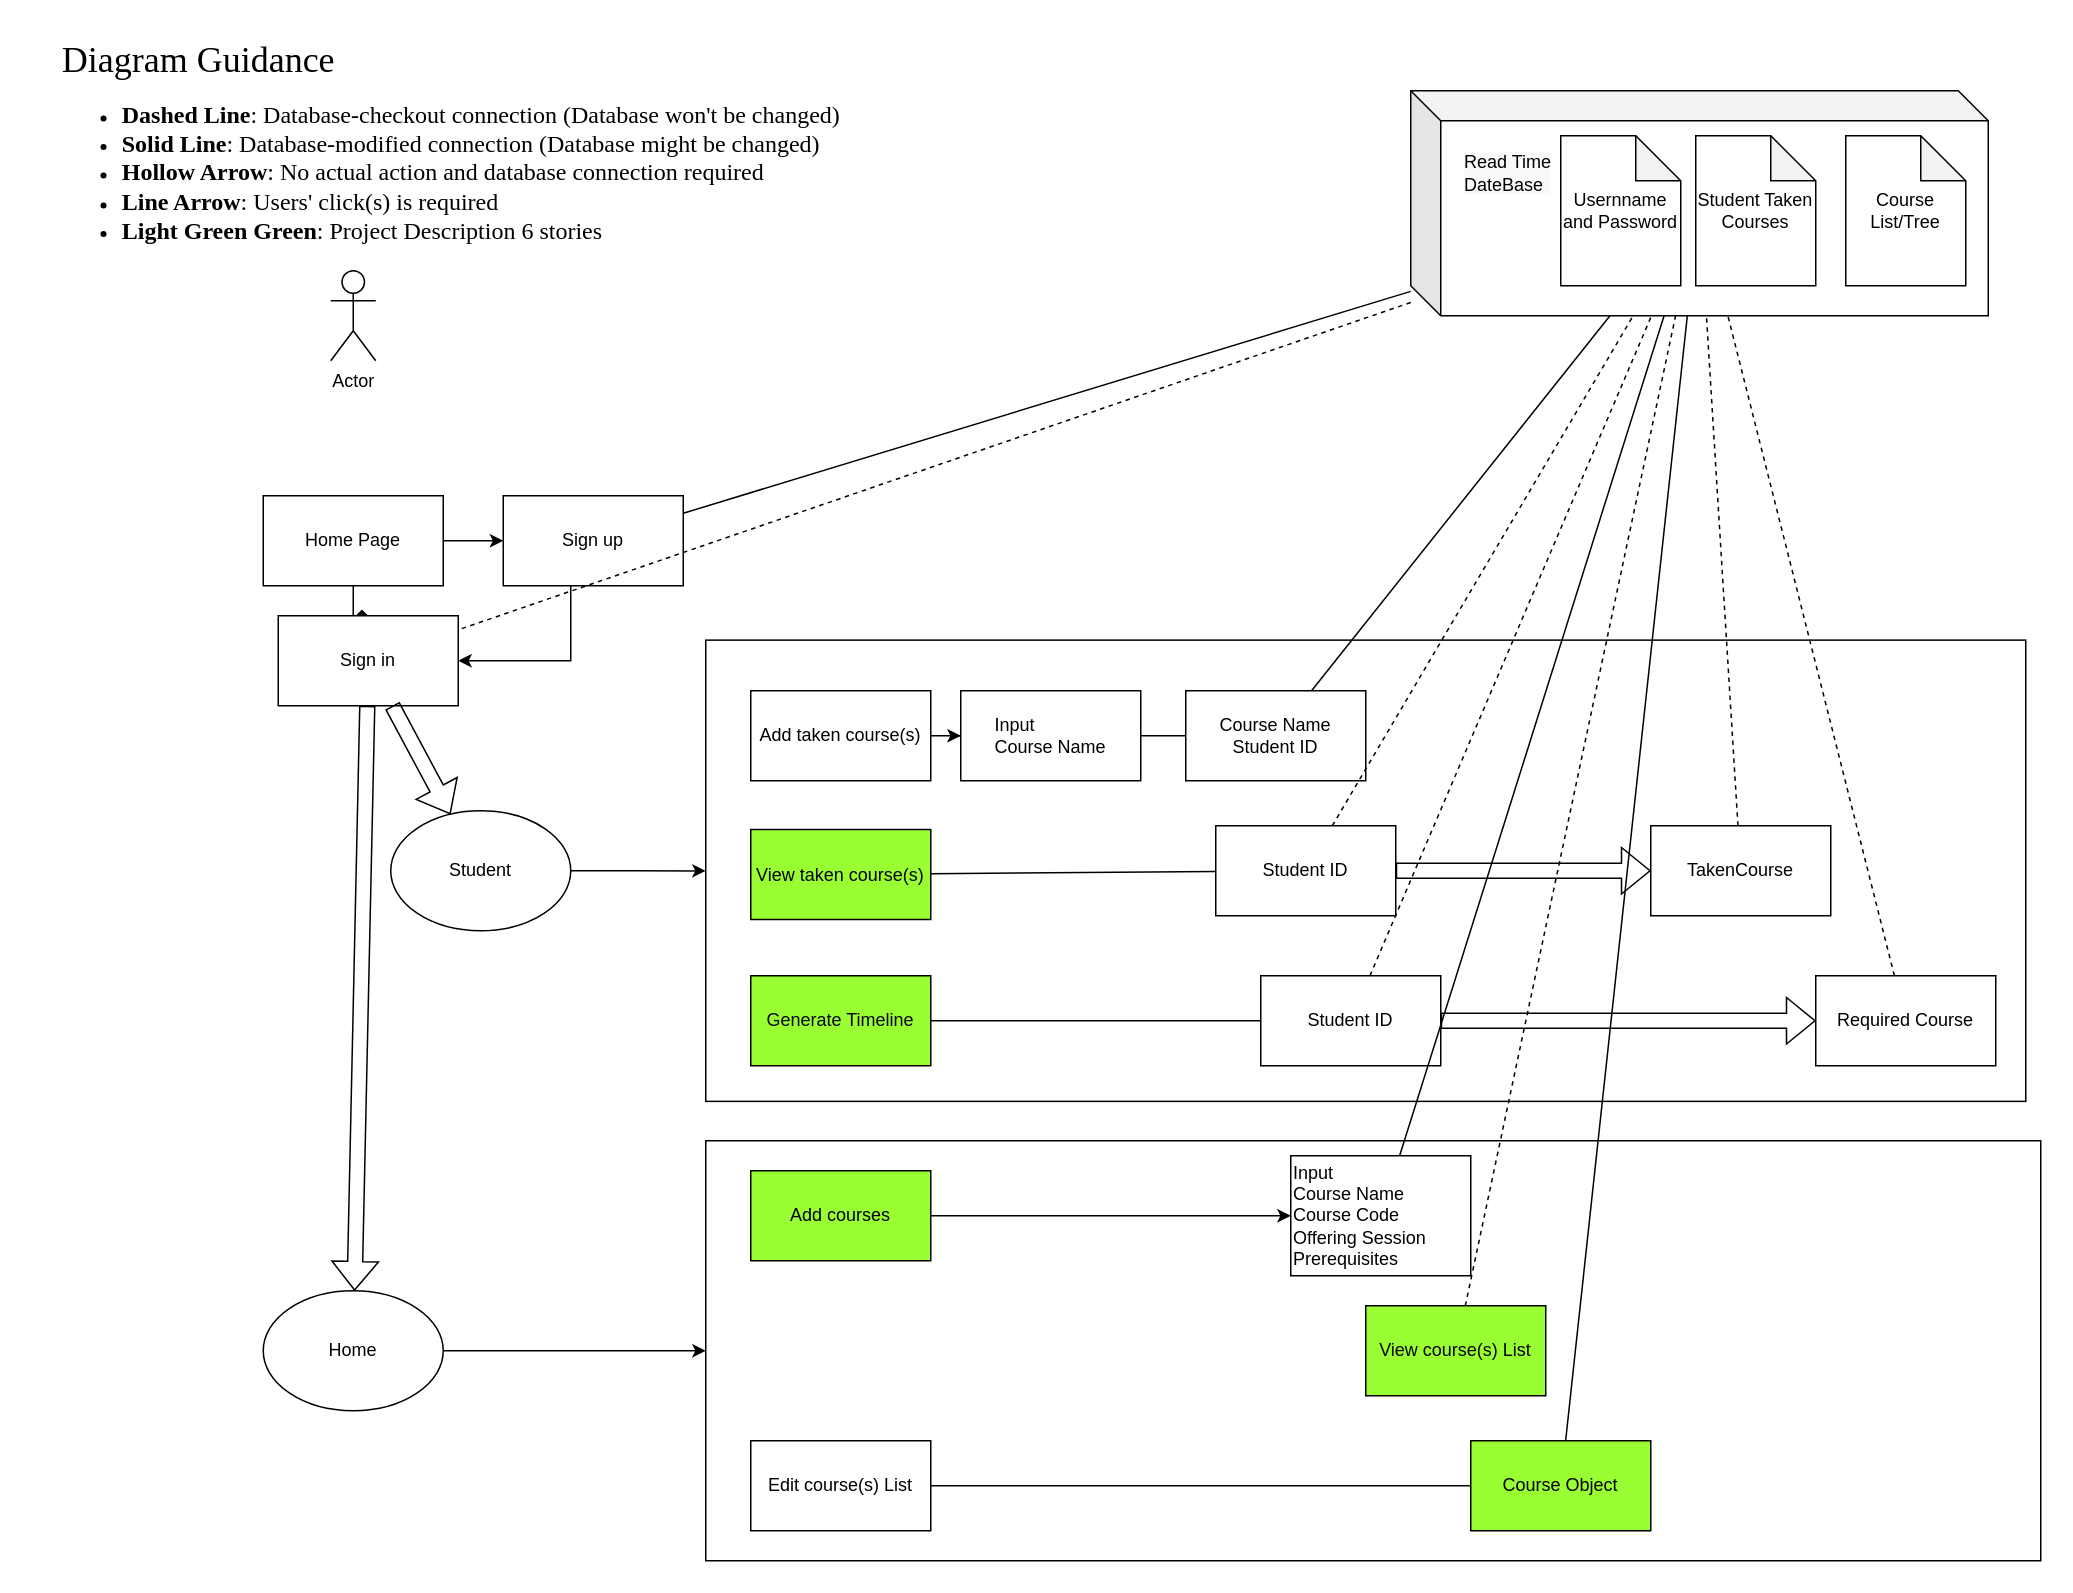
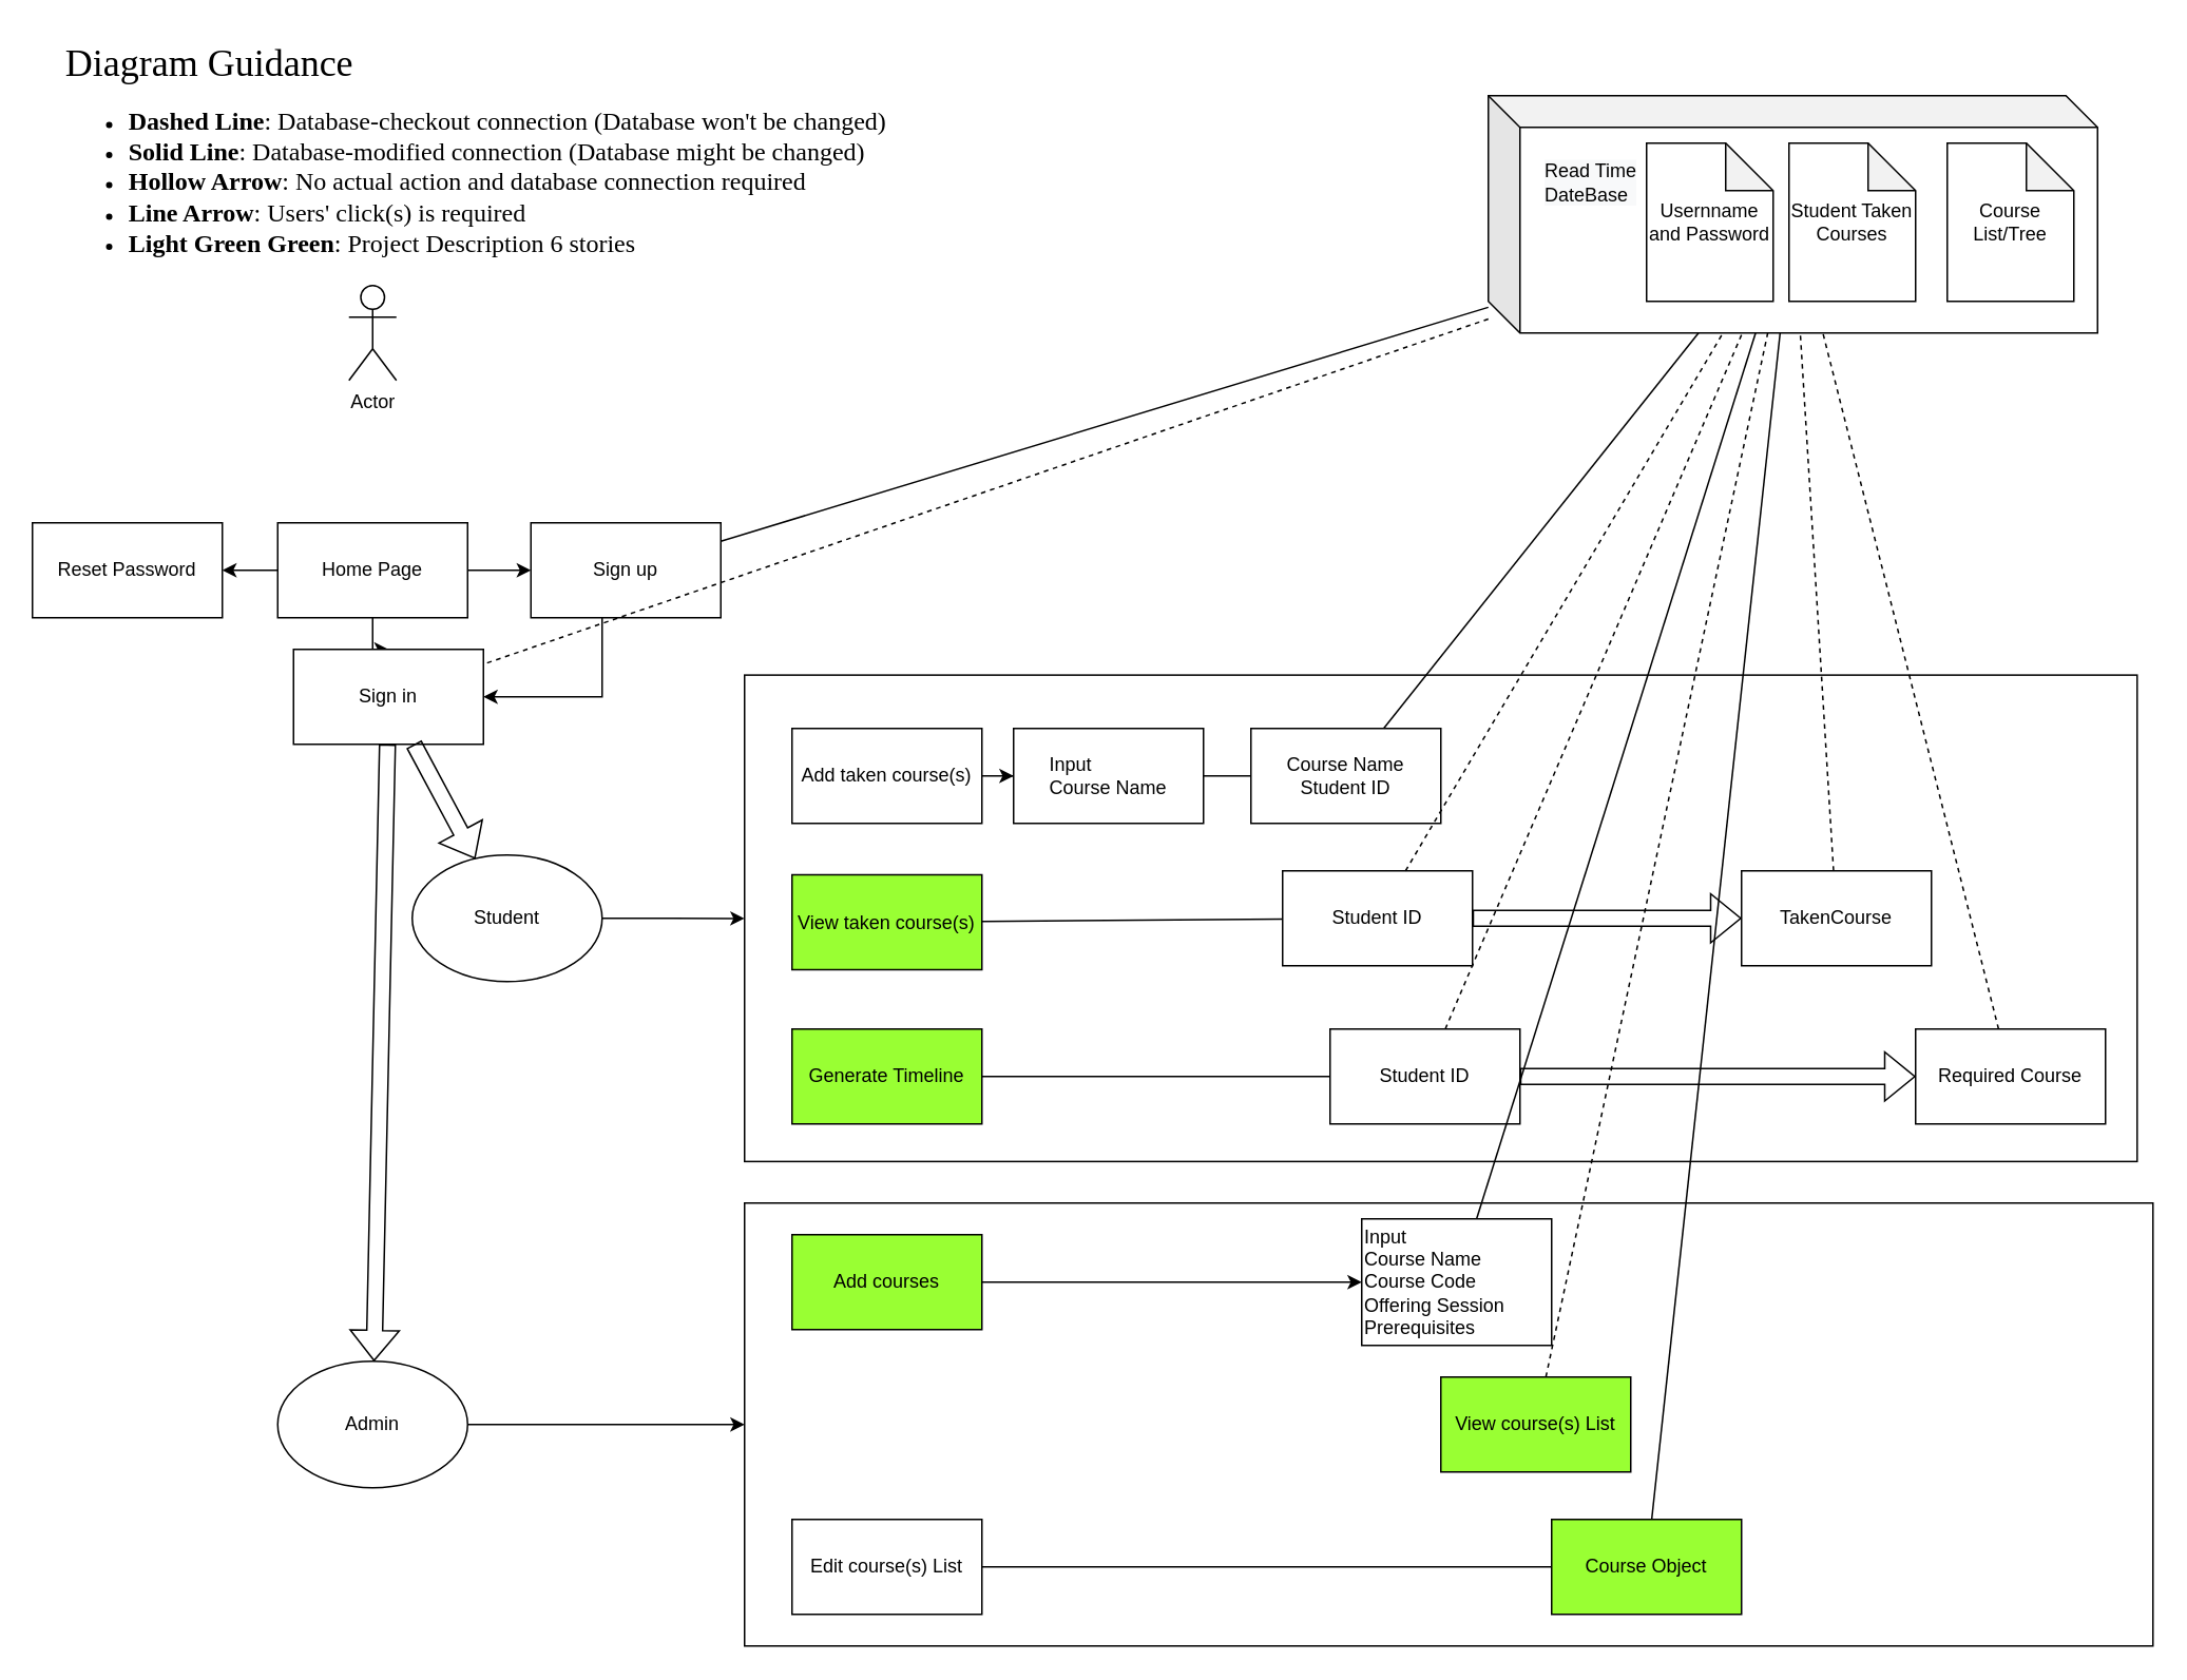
+ <mxCell id="25" value="Reset Password" style="rounded=0;whiteSpace=wrap;html=1;fontSize=12;" parent="1" vertex="1"><mxGeometry x="20" y="330" width="120" height="60" as="geometry" /></mxCell>
+ <mxCell id="5" style="edgeStyle=orthogonalEdgeStyle;rounded=0;orthogonalLoop=1;jettySize=auto;html=1;fontSize=12;" parent="1" source="6" target="25" edge="1"><mxGeometry relative="1" as="geometry" /></mxCell>
- <mxCell id="3" style="edgeStyle=orthogonalEdgeStyle;rounded=0;orthogonalLoop=1;jettySize=auto;html=1;endArrow=diamond;" parent="1" source="6" target="8" edge="1"><mxGeometry relative="1" as="geometry" /></mxCell>
+ <mxCell id="3" style="edgeStyle=orthogonalEdgeStyle;rounded=0;orthogonalLoop=1;jettySize=auto;html=1;" parent="1" source="6" target="8" edge="1"><mxGeometry relative="1" as="geometry" /></mxCell>
- <mxCell id="15" value="Home&lt;br&gt;" style="ellipse;whiteSpace=wrap;html=1;" parent="1" vertex="1"><mxGeometry x="175" y="860" width="120" height="80" as="geometry" /></mxCell>
+ <mxCell id="15" value="Admin&lt;br&gt;" style="ellipse;whiteSpace=wrap;html=1;" parent="1" vertex="1"><mxGeometry x="175" y="860" width="120" height="80" as="geometry" /></mxCell>
